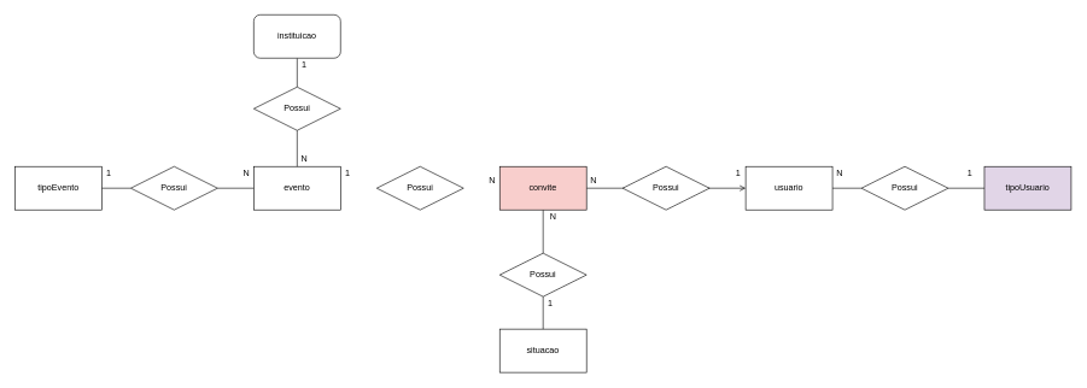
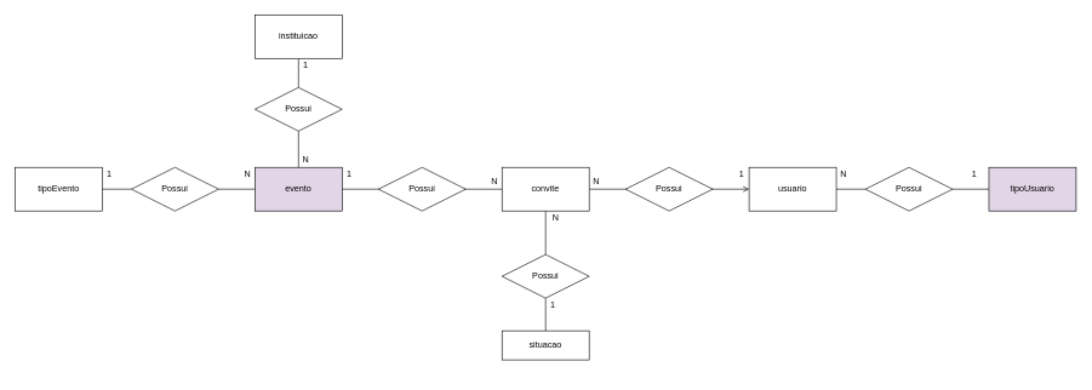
- <mxCell id="23" value="instituicao" style="whiteSpace=wrap;html=1;rounded=1;" vertex="1" parent="1"><mxGeometry x="350" y="20" width="120" height="60" as="geometry" /></mxCell>
+ <mxCell id="23" value="instituicao" style="rounded=0;whiteSpace=wrap;html=1;" vertex="1" parent="1"><mxGeometry x="350" y="20" width="120" height="60" as="geometry" /></mxCell>
- <mxCell id="11" value="evento" style="rounded=0;whiteSpace=wrap;html=1;" vertex="1" parent="1"><mxGeometry x="350" y="230" width="120" height="60" as="geometry" /></mxCell>
+ <mxCell id="11" value="evento" style="rounded=0;whiteSpace=wrap;html=1;fillColor=#e1d5e7;" vertex="1" parent="1"><mxGeometry x="350" y="230" width="120" height="60" as="geometry" /></mxCell>
+ <mxCell id="10" style="edgeStyle=orthogonalEdgeStyle;rounded=0;orthogonalLoop=1;jettySize=auto;html=1;entryX=0;entryY=0.5;entryDx=0;entryDy=0;endArrow=none;endFill=0;" edge="1" parent="1" source="11" target="6"><mxGeometry relative="1" as="geometry" /></mxCell>
- <mxCell id="6" value="convite" style="rounded=0;whiteSpace=wrap;html=1;fillColor=#f8cecc;" vertex="1" parent="1"><mxGeometry x="690" y="230" width="120" height="60" as="geometry" /></mxCell>
+ <mxCell id="6" value="convite" style="rounded=0;whiteSpace=wrap;html=1;" vertex="1" parent="1"><mxGeometry x="690" y="230" width="120" height="60" as="geometry" /></mxCell>
- <mxCell id="32" value="situacao" style="rounded=0;whiteSpace=wrap;html=1;" vertex="1" parent="1"><mxGeometry x="690" y="455" width="120" height="60" as="geometry" /></mxCell>
+ <mxCell id="32" value="situacao" style="rounded=0;whiteSpace=wrap;html=1;" vertex="1" parent="1"><mxGeometry x="690" y="455" width="120" height="40" as="geometry" /></mxCell>
